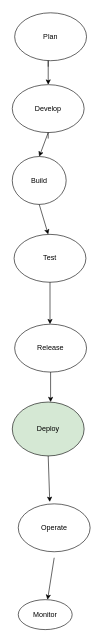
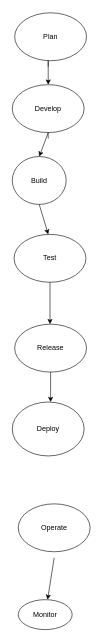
- <mxCell id="7" value="Deploy" style="ellipse;whiteSpace=wrap;html=1;fillColor=#d5e8d4;" vertex="1" parent="1"><mxGeometry x="20" y="670" width="120" height="90" as="geometry" /></mxCell>
+ <mxCell id="7" value="Deploy" style="ellipse;whiteSpace=wrap;html=1;" vertex="1" parent="1"><mxGeometry x="20" y="670" width="120" height="90" as="geometry" /></mxCell>
- <mxCell id="14" value="" style="endArrow=classic;html=1;rounded=0;exitX=0.5;exitY=1;exitDx=0;exitDy=0;entryX=0.438;entryY=-0.041;entryDx=0;entryDy=0;entryPerimeter=0;" edge="1" parent="1" source="7" target="8"><mxGeometry width="50" height="50" relative="1" as="geometry"><mxPoint x="80" y="770" as="sourcePoint" /><mxPoint x="80" y="830" as="targetPoint" /></mxGeometry></mxCell>
